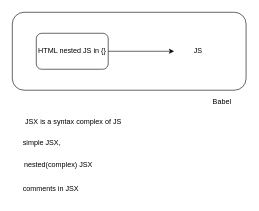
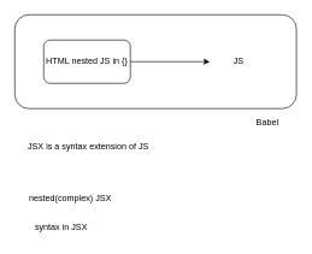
- <mxCell id="6" value="JSX is a syntax complex of JS" style="text;html=1;strokeColor=none;fillColor=none;align=center;verticalAlign=middle;whiteSpace=wrap;rounded=0;" parent="1" vertex="1"><mxGeometry x="32.5" y="185" width="177.5" height="35" as="geometry" /></mxCell>
+ <mxCell id="6" value="JSX is a syntax extension of JS" style="text;html=1;strokeColor=none;fillColor=none;align=center;verticalAlign=middle;whiteSpace=wrap;rounded=0;" parent="1" vertex="1"><mxGeometry x="32.5" y="185" width="177.5" height="35" as="geometry" /></mxCell>
- <mxCell id="8" value="simple JSX," style="text;html=1;strokeColor=none;fillColor=none;align=center;verticalAlign=middle;whiteSpace=wrap;rounded=0;" parent="1" vertex="1"><mxGeometry x="32.5" y="220" width="72.5" height="35" as="geometry" /></mxCell>
- <mxCell id="10" value="comments in JSX" style="text;html=1;strokeColor=none;fillColor=none;align=center;verticalAlign=middle;whiteSpace=wrap;rounded=0;" parent="1" vertex="1"><mxGeometry x="32.5" y="300" width="102.5" height="30" as="geometry" /></mxCell>
+ <mxCell id="10" value="syntax in JSX" style="text;html=1;strokeColor=none;fillColor=none;align=center;verticalAlign=middle;whiteSpace=wrap;rounded=0;" parent="1" vertex="1"><mxGeometry x="32.5" y="300" width="102.5" height="30" as="geometry" /></mxCell>
